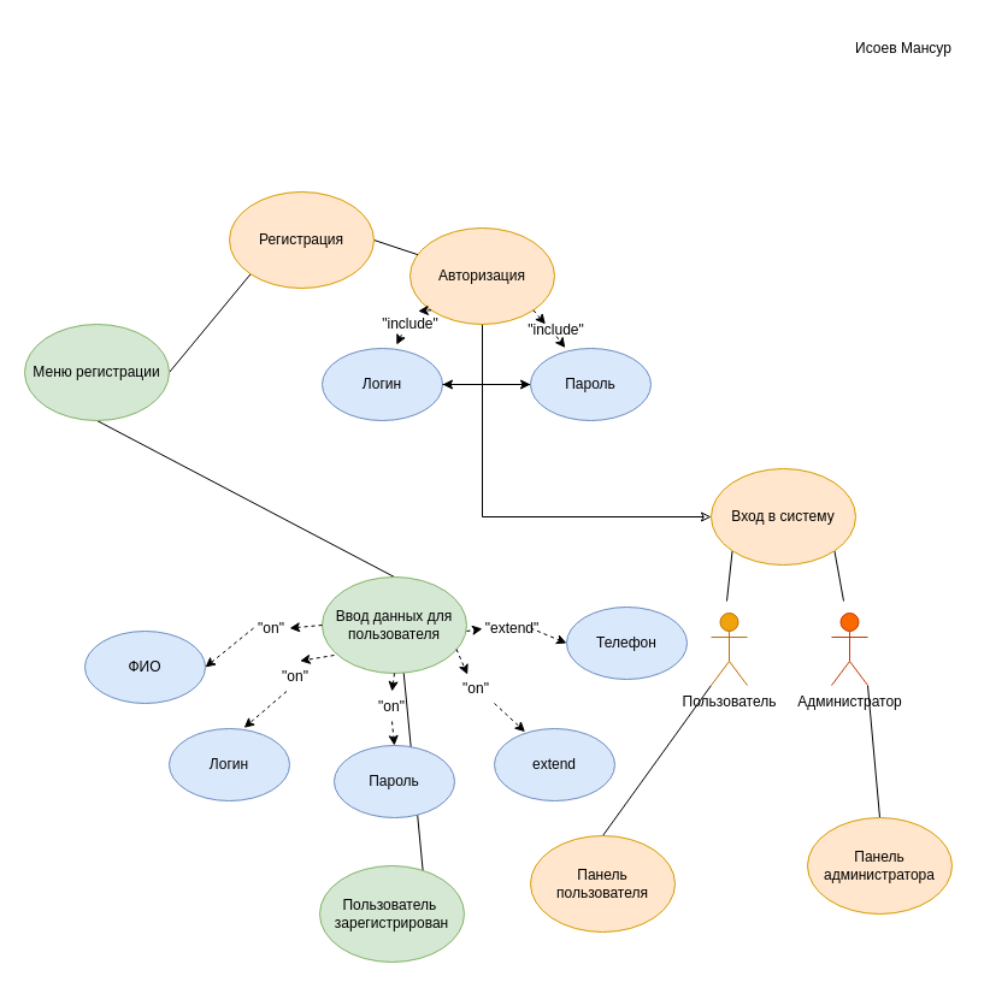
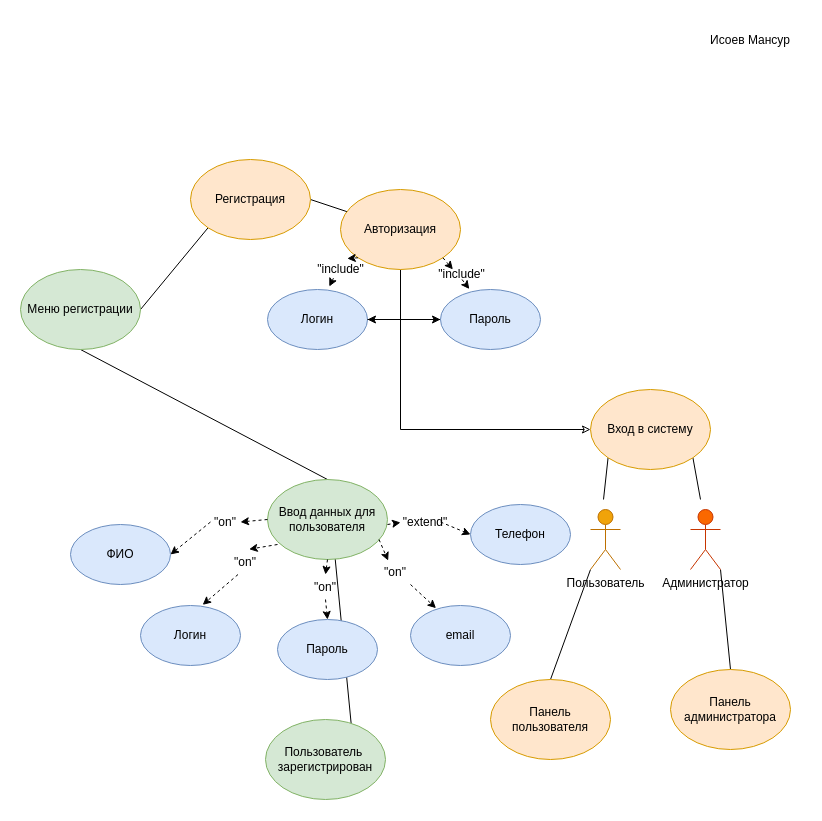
- <mxCell id="20" value="extend" style="ellipse;whiteSpace=wrap;html=1;fillColor=#dae8fc;strokeColor=#6c8ebf;" vertex="1" parent="1"><mxGeometry x="410" y="605" width="100" height="60" as="geometry" /></mxCell>
+ <mxCell id="20" value="email" style="ellipse;whiteSpace=wrap;html=1;fillColor=#dae8fc;strokeColor=#6c8ebf;" vertex="1" parent="1"><mxGeometry x="410" y="605" width="100" height="60" as="geometry" /></mxCell>
- <mxCell id="52" value="Панель администратора" style="ellipse;whiteSpace=wrap;html=1;fillColor=#ffe6cc;strokeColor=#d79b00;" vertex="1" parent="1"><mxGeometry x="670" y="679" width="120" height="80" as="geometry" /></mxCell>
+ <mxCell id="52" value="Панель администратора" style="ellipse;whiteSpace=wrap;html=1;fillColor=#ffe6cc;strokeColor=#d79b00;" vertex="1" parent="1"><mxGeometry x="670" y="669" width="120" height="80" as="geometry" /></mxCell>
- <mxCell id="51" value="Панель пользователя" style="ellipse;whiteSpace=wrap;html=1;fillColor=#ffe6cc;strokeColor=#d79b00;" vertex="1" parent="1"><mxGeometry x="440" y="694" width="120" height="80" as="geometry" /></mxCell>
+ <mxCell id="51" value="Панель пользователя" style="ellipse;whiteSpace=wrap;html=1;fillColor=#ffe6cc;strokeColor=#d79b00;" vertex="1" parent="1"><mxGeometry x="490" y="679" width="120" height="80" as="geometry" /></mxCell>
